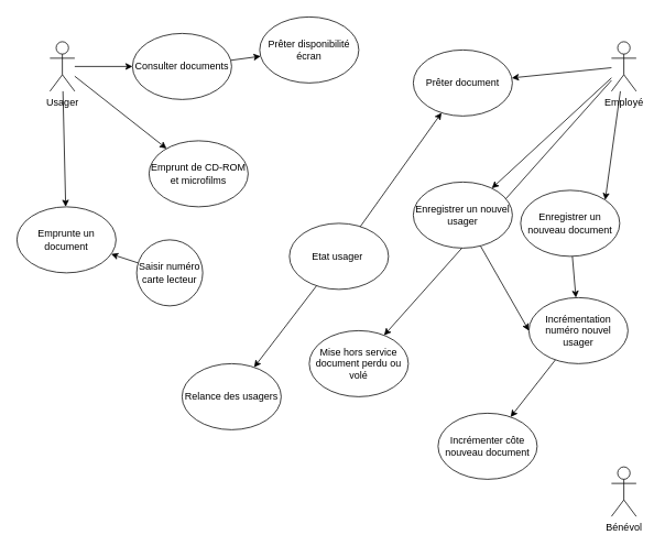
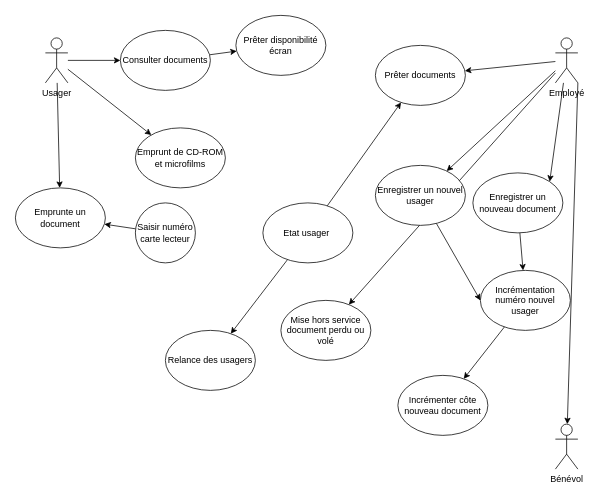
- <mxCell id="19" value="Prêter document" style="ellipse;whiteSpace=wrap;html=1;" parent="1" vertex="1"><mxGeometry x="500" y="60" width="120" height="80" as="geometry" /></mxCell>
+ <mxCell id="19" value="Prêter documents" style="ellipse;whiteSpace=wrap;html=1;" parent="1" vertex="1"><mxGeometry x="500" y="60" width="120" height="80" as="geometry" /></mxCell>
- <mxCell id="17" value="Saisir numéro carte lecteur" style="ellipse;whiteSpace=wrap;html=1;aspect=fixed;" parent="1" vertex="1"><mxGeometry x="165" y="290" width="80" height="80" as="geometry" /></mxCell>
+ <mxCell id="17" value="Saisir numéro carte lecteur" style="ellipse;whiteSpace=wrap;html=1;aspect=fixed;" parent="1" vertex="1"><mxGeometry x="180" y="270" width="80" height="80" as="geometry" /></mxCell>
+ <mxCell id="9" style="edgeStyle=none;html=1;exitX=1;exitY=1;exitDx=0;exitDy=0;exitPerimeter=0;" edge="1" parent="1" source="11" target="12"><mxGeometry relative="1" as="geometry" /></mxCell>
